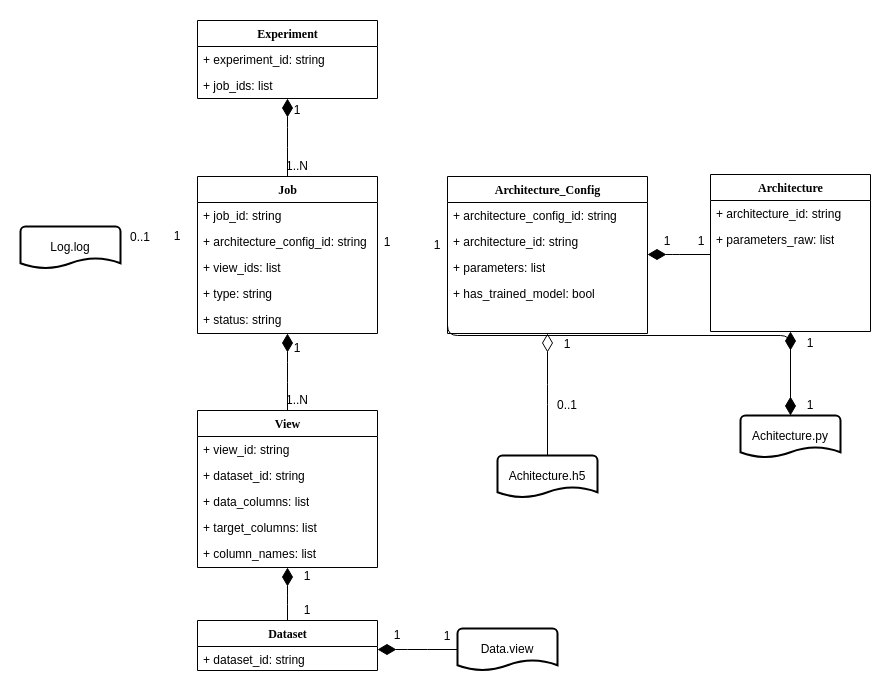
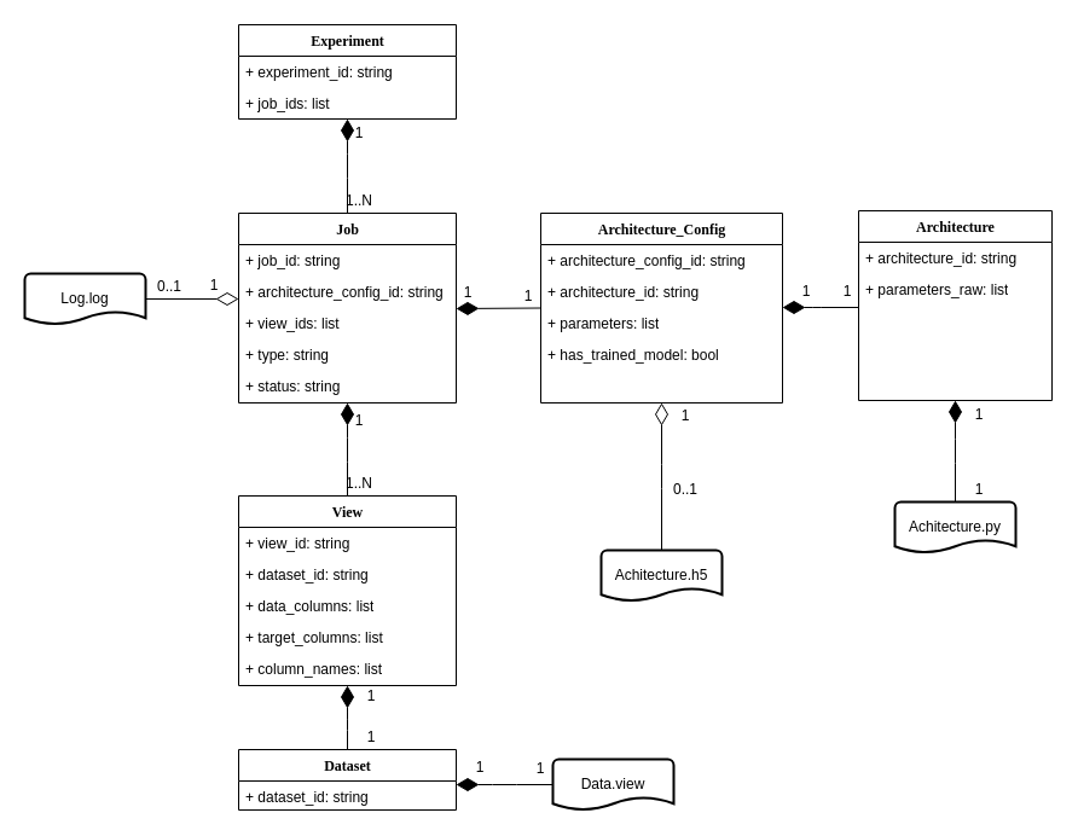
+ <mxCell id="51" style="edgeStyle=elbowEdgeStyle;html=1;labelBackgroundColor=none;startFill=0;startSize=8;endArrow=diamondThin;endFill=0;endSize=16;fontFamily=Verdana;fontSize=12;elbow=vertical;" parent="1" source="50" target="13" edge="1"><mxGeometry relative="1" as="geometry"><mxPoint x="557" y="425" as="sourcePoint" /><mxPoint x="557" y="343" as="targetPoint" /></mxGeometry></mxCell>
- <mxCell id="28" style="edgeStyle=elbowEdgeStyle;html=1;labelBackgroundColor=none;startFill=0;startSize=8;endArrow=diamondThin;endFill=1;endSize=16;fontFamily=Verdana;fontSize=12;elbow=vertical;exitX=0;exitY=0.5;exitDx=0;exitDy=0;" parent="1" source="20" target="42" edge="1"><mxGeometry relative="1" as="geometry"><mxPoint x="417" y="300" as="sourcePoint" /><mxPoint x="287" y="429" as="targetPoint" /></mxGeometry></mxCell>
+ <mxCell id="28" style="edgeStyle=elbowEdgeStyle;html=1;labelBackgroundColor=none;startFill=0;startSize=8;endArrow=diamondThin;endFill=1;endSize=16;fontFamily=Verdana;fontSize=12;elbow=vertical;exitX=0;exitY=0.5;exitDx=0;exitDy=0;" parent="1" source="20" target="16" edge="1"><mxGeometry relative="1" as="geometry"><mxPoint x="417" y="300" as="sourcePoint" /><mxPoint x="287" y="429" as="targetPoint" /></mxGeometry></mxCell>
